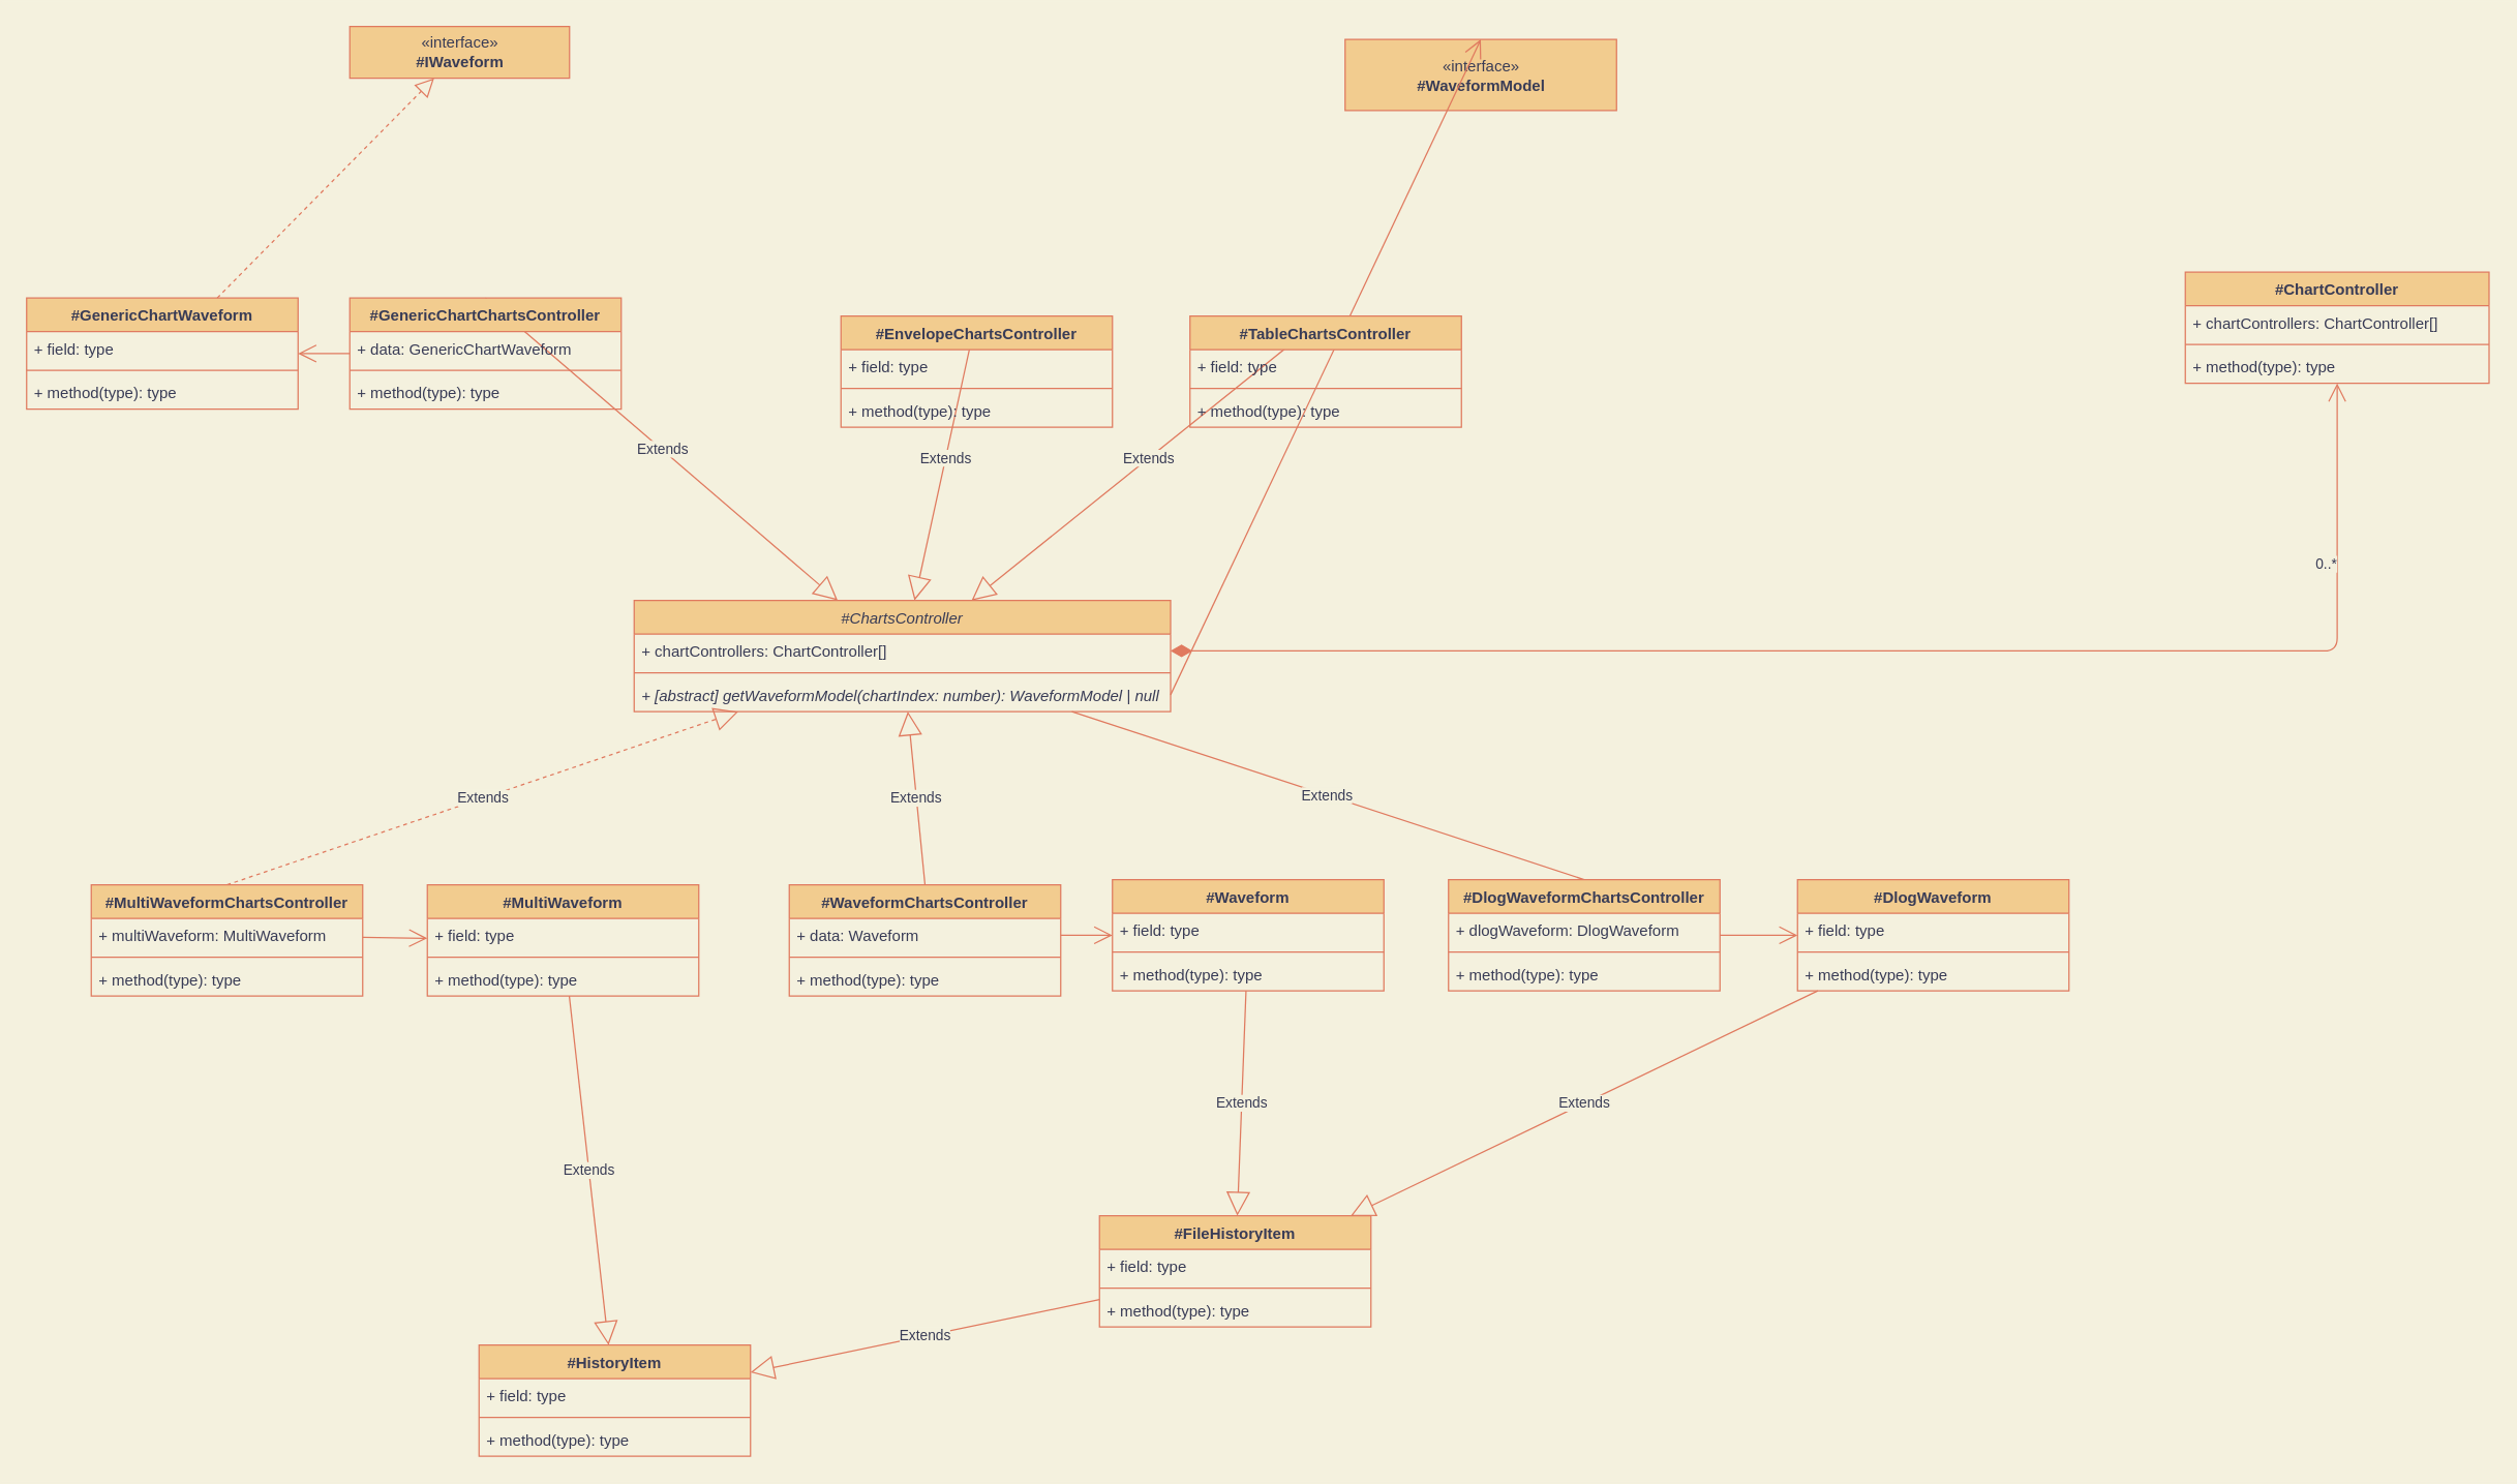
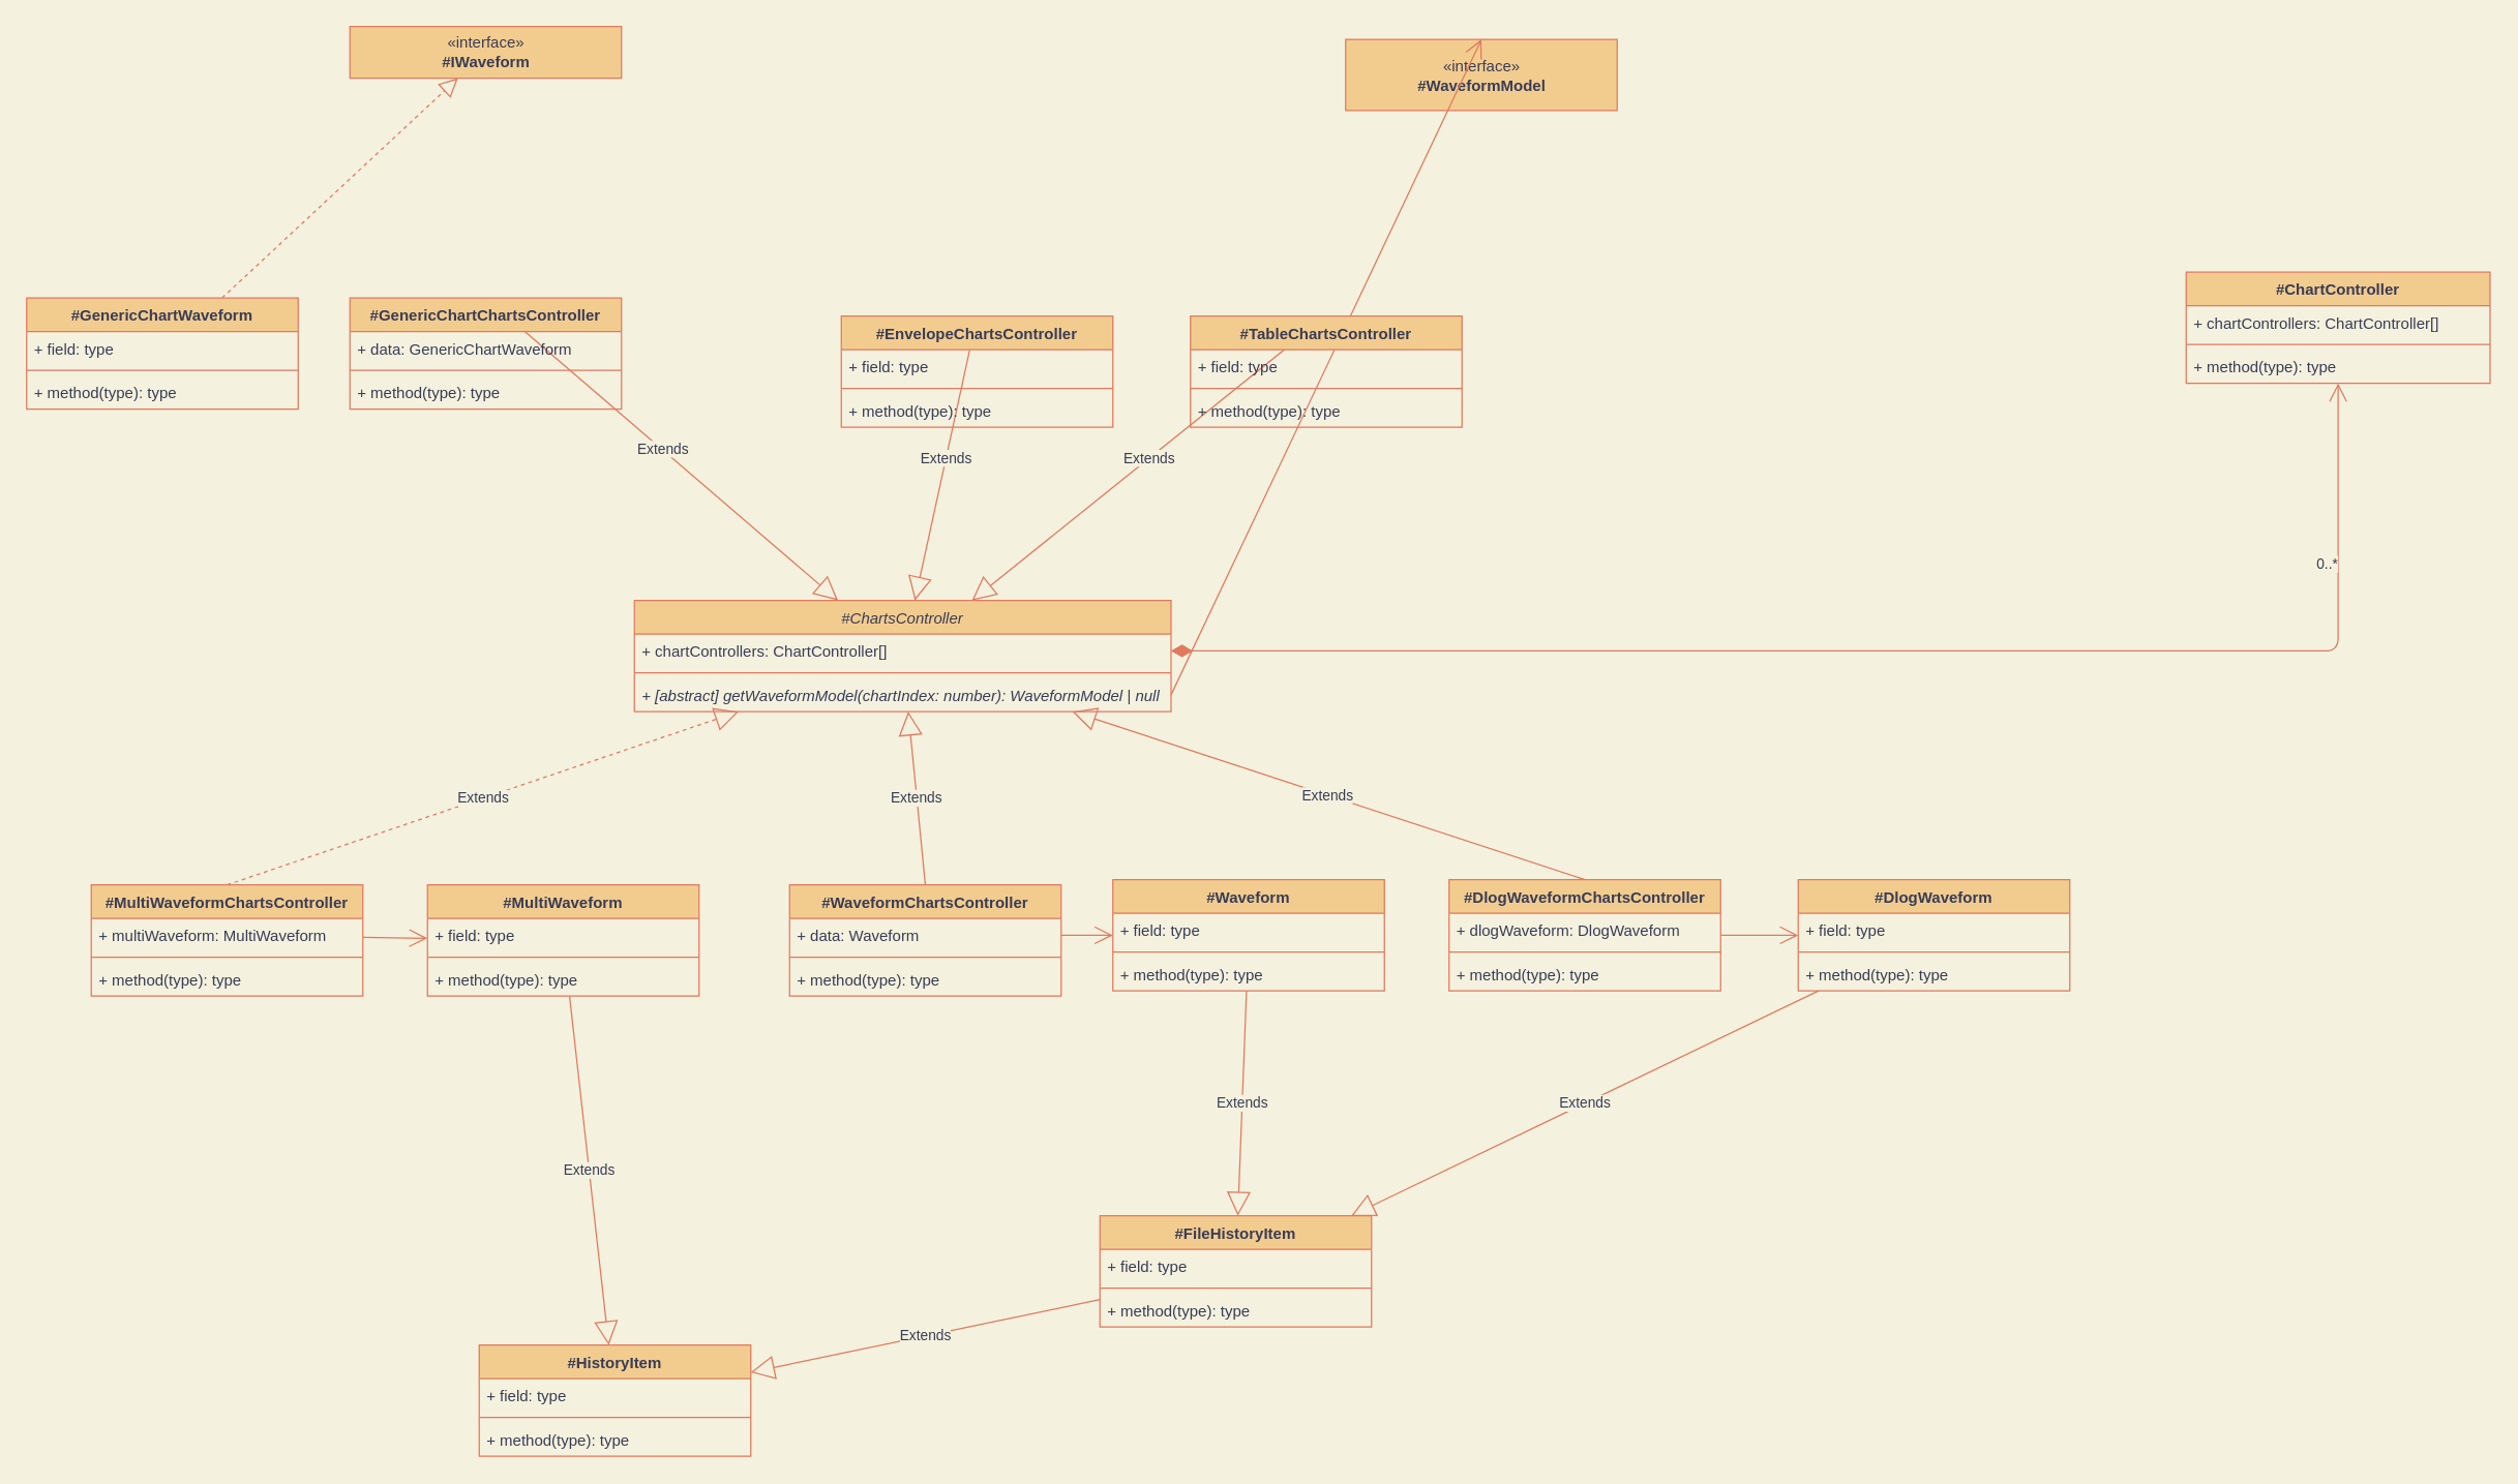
- <mxCell id="68" value="«interface»&lt;br&gt;&lt;b&gt;#IWaveform&lt;br&gt;&lt;/b&gt;" style="html=1;fillColor=#F2CC8F;strokeColor=#E07A5F;fontColor=#393C56;" vertex="1" parent="1"><mxGeometry x="270" y="20" width="170" height="40" as="geometry" /></mxCell>
+ <mxCell id="68" value="«interface»&lt;br&gt;&lt;b&gt;#IWaveform&lt;br&gt;&lt;/b&gt;" style="html=1;fillColor=#F2CC8F;strokeColor=#E07A5F;fontColor=#393C56;" vertex="1" parent="1"><mxGeometry x="270" y="20" width="210" height="40" as="geometry" /></mxCell>
- <mxCell id="67" value="" style="endArrow=open;endFill=1;endSize=12;html=1;labelBackgroundColor=#F4F1DE;strokeColor=#E07A5F;fontColor=#393C56;" edge="1" parent="1" source="17" target="63"><mxGeometry width="160" relative="1" as="geometry"><mxPoint x="290" y="734.615" as="sourcePoint" /><mxPoint x="340" y="735.385" as="targetPoint" /></mxGeometry></mxCell>
- <mxCell id="2" value="Extends" style="endArrow=none;endSize=16;endFill=0;html=1;exitX=0.5;exitY=0;exitDx=0;exitDy=0;labelBackgroundColor=#F4F1DE;strokeColor=#E07A5F;fontColor=#393C56;" edge="1" parent="1" source="45" target="70"><mxGeometry width="160" relative="1" as="geometry"><mxPoint x="190" y="730" as="sourcePoint" /><mxPoint x="350" y="730" as="targetPoint" /></mxGeometry></mxCell>
+ <mxCell id="2" value="Extends" style="endArrow=block;endSize=16;endFill=0;html=1;exitX=0.5;exitY=0;exitDx=0;exitDy=0;labelBackgroundColor=#F4F1DE;strokeColor=#E07A5F;fontColor=#393C56;" edge="1" parent="1" source="45" target="70"><mxGeometry width="160" relative="1" as="geometry"><mxPoint x="190" y="730" as="sourcePoint" /><mxPoint x="350" y="730" as="targetPoint" /></mxGeometry></mxCell>
